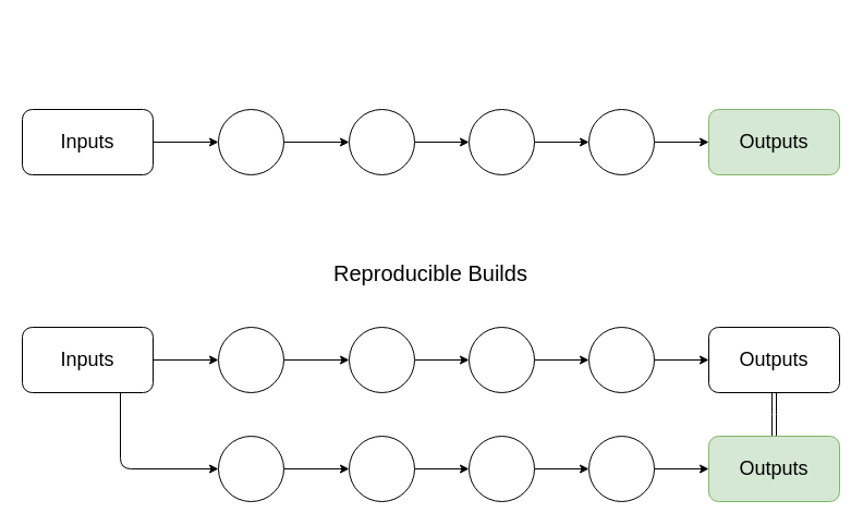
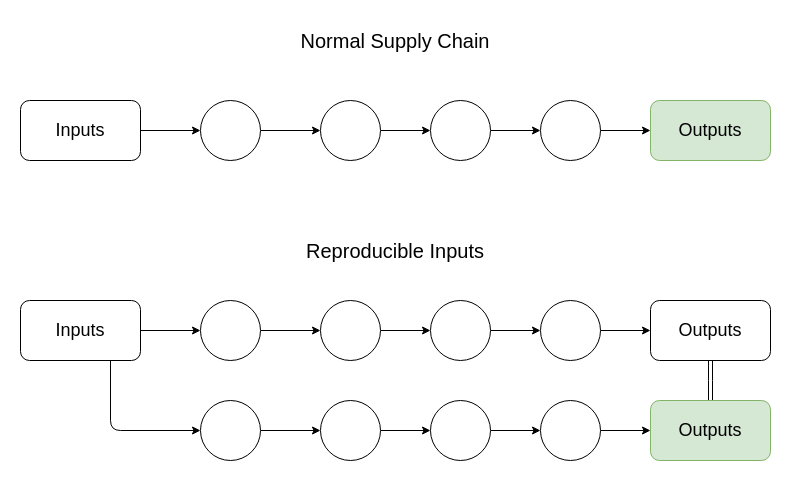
+ <mxCell id="36" value="Normal Supply Chain" style="text;html=1;strokeColor=none;fillColor=none;align=center;verticalAlign=middle;whiteSpace=wrap;rounded=0;fontSize=20;" vertex="1" parent="1"><mxGeometry x="20" y="20" width="750" height="40" as="geometry" /></mxCell>
- <mxCell id="37" value="Reproducible Builds" style="text;html=1;strokeColor=none;fillColor=none;align=center;verticalAlign=middle;whiteSpace=wrap;rounded=0;fontSize=20;" vertex="1" parent="1"><mxGeometry x="20" y="230" width="750" height="40" as="geometry" /></mxCell>
+ <mxCell id="37" value="Reproducible Inputs" style="text;html=1;strokeColor=none;fillColor=none;align=center;verticalAlign=middle;whiteSpace=wrap;rounded=0;fontSize=20;" vertex="1" parent="1"><mxGeometry x="20" y="230" width="750" height="40" as="geometry" /></mxCell>
